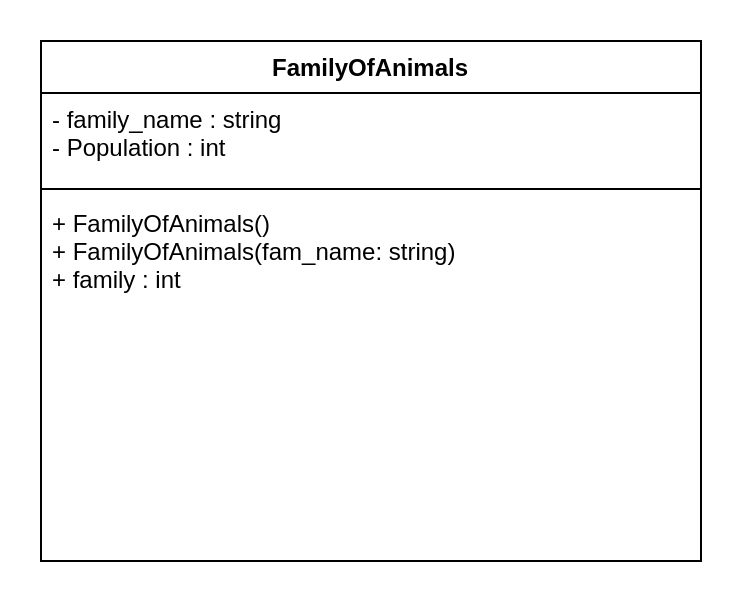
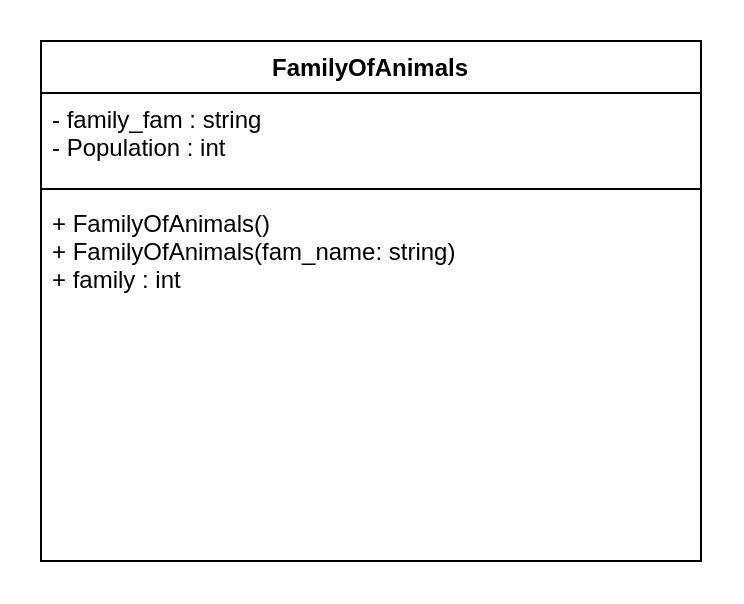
- <mxCell id="3" value="- family_name : string&#10;- Population : int" style="text;strokeColor=none;fillColor=none;align=left;verticalAlign=top;spacingLeft=4;spacingRight=4;overflow=hidden;rotatable=0;points=[[0,0.5],[1,0.5]];portConstraint=eastwest;" vertex="1" parent="2"><mxGeometry y="26" width="330" height="44" as="geometry" /></mxCell>
+ <mxCell id="3" value="- family_fam : string&#10;- Population : int" style="text;strokeColor=none;fillColor=none;align=left;verticalAlign=top;spacingLeft=4;spacingRight=4;overflow=hidden;rotatable=0;points=[[0,0.5],[1,0.5]];portConstraint=eastwest;" vertex="1" parent="2"><mxGeometry y="26" width="330" height="44" as="geometry" /></mxCell>
